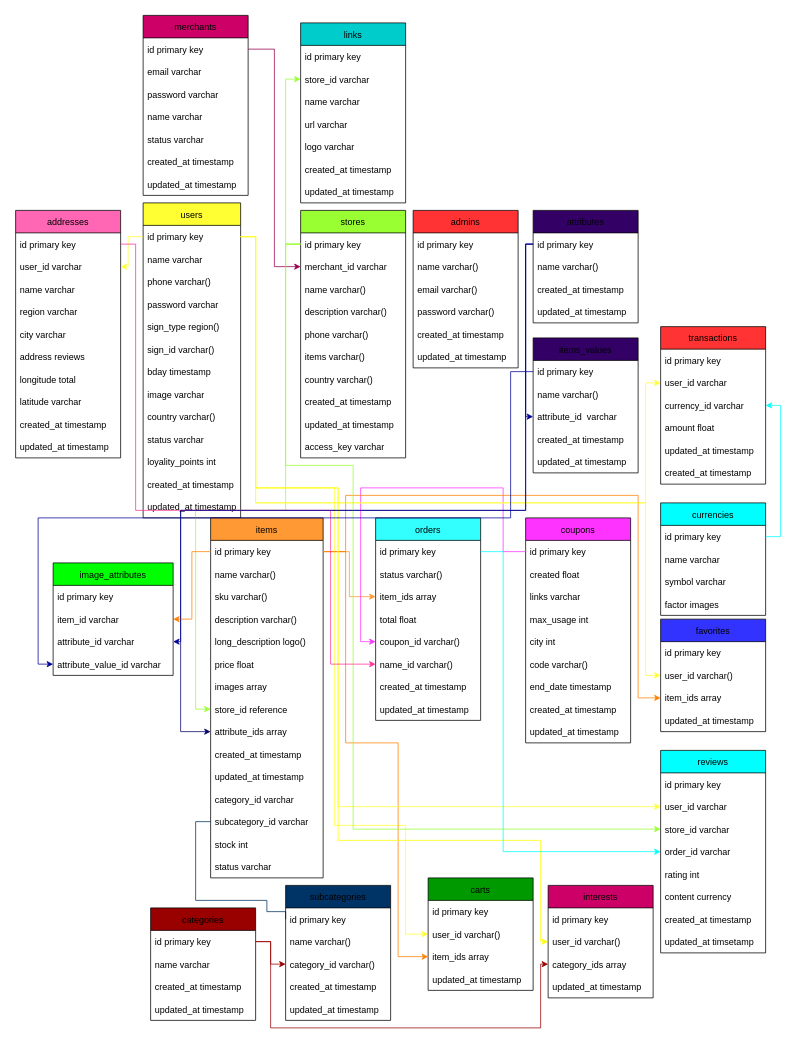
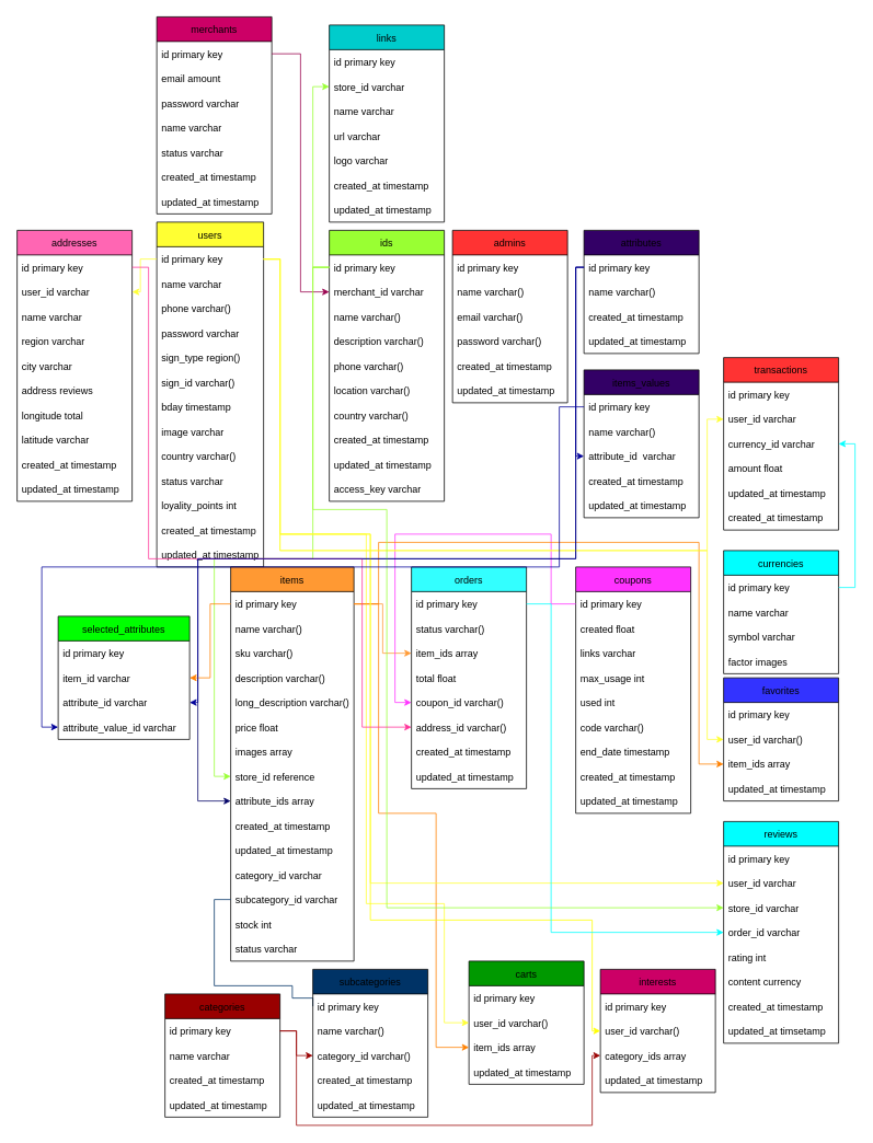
- <mxCell id="166" value="email varchar" style="text;strokeColor=none;fillColor=none;align=left;verticalAlign=middle;spacingLeft=4;spacingRight=4;overflow=hidden;points=[[0,0.5],[1,0.5]];portConstraint=eastwest;rotatable=0;" parent="164" vertex="1"><mxGeometry y="60" width="140" height="30" as="geometry" /></mxCell>
+ <mxCell id="166" value="email amount" style="text;strokeColor=none;fillColor=none;align=left;verticalAlign=middle;spacingLeft=4;spacingRight=4;overflow=hidden;points=[[0,0.5],[1,0.5]];portConstraint=eastwest;rotatable=0;" parent="164" vertex="1"><mxGeometry y="60" width="140" height="30" as="geometry" /></mxCell>
- <mxCell id="16" value="stores" style="swimlane;fontStyle=0;childLayout=stackLayout;horizontal=1;startSize=30;horizontalStack=0;resizeParent=1;resizeParentMax=0;resizeLast=0;collapsible=1;marginBottom=0;rounded=0;shadow=0;glass=0;sketch=0;strokeWidth=1;fillColor=#99FF33;" parent="1" vertex="1"><mxGeometry x="400" y="280" width="140" height="330" as="geometry" /></mxCell>
+ <mxCell id="16" value="ids" style="swimlane;fontStyle=0;childLayout=stackLayout;horizontal=1;startSize=30;horizontalStack=0;resizeParent=1;resizeParentMax=0;resizeLast=0;collapsible=1;marginBottom=0;rounded=0;shadow=0;glass=0;sketch=0;strokeWidth=1;fillColor=#99FF33;" parent="1" vertex="1"><mxGeometry x="400" y="280" width="140" height="330" as="geometry" /></mxCell>
- <mxCell id="22" value="items varchar()" style="text;strokeColor=none;fillColor=none;align=left;verticalAlign=middle;spacingLeft=4;spacingRight=4;overflow=hidden;points=[[0,0.5],[1,0.5]];portConstraint=eastwest;rotatable=0;rounded=0;shadow=0;glass=0;sketch=0;" parent="16" vertex="1"><mxGeometry y="180" width="140" height="30" as="geometry" /></mxCell>
+ <mxCell id="22" value="location varchar()" style="text;strokeColor=none;fillColor=none;align=left;verticalAlign=middle;spacingLeft=4;spacingRight=4;overflow=hidden;points=[[0,0.5],[1,0.5]];portConstraint=eastwest;rotatable=0;rounded=0;shadow=0;glass=0;sketch=0;" parent="16" vertex="1"><mxGeometry y="180" width="140" height="30" as="geometry" /></mxCell>
- <mxCell id="176" value="image_attributes" style="swimlane;fontStyle=0;childLayout=stackLayout;horizontal=1;startSize=30;horizontalStack=0;resizeParent=1;resizeParentMax=0;resizeLast=0;collapsible=1;marginBottom=0;fillColor=#00FF00;" parent="1" vertex="1"><mxGeometry x="70" y="750" width="160" height="150" as="geometry" /></mxCell>
+ <mxCell id="176" value="selected_attributes" style="swimlane;fontStyle=0;childLayout=stackLayout;horizontal=1;startSize=30;horizontalStack=0;resizeParent=1;resizeParentMax=0;resizeLast=0;collapsible=1;marginBottom=0;fillColor=#00FF00;" parent="1" vertex="1"><mxGeometry x="70" y="750" width="160" height="150" as="geometry" /></mxCell>
- <mxCell id="39" value="long_description logo()" style="text;strokeColor=none;fillColor=none;align=left;verticalAlign=middle;spacingLeft=4;spacingRight=4;overflow=hidden;points=[[0,0.5],[1,0.5]];portConstraint=eastwest;rotatable=0;rounded=0;shadow=0;glass=0;sketch=0;" parent="34" vertex="1"><mxGeometry y="150" width="150" height="30" as="geometry" /></mxCell>
+ <mxCell id="39" value="long_description varchar()" style="text;strokeColor=none;fillColor=none;align=left;verticalAlign=middle;spacingLeft=4;spacingRight=4;overflow=hidden;points=[[0,0.5],[1,0.5]];portConstraint=eastwest;rotatable=0;rounded=0;shadow=0;glass=0;sketch=0;" parent="34" vertex="1"><mxGeometry y="150" width="150" height="30" as="geometry" /></mxCell>
- <mxCell id="66" value="city int" style="text;strokeColor=none;fillColor=none;align=left;verticalAlign=middle;spacingLeft=4;spacingRight=4;overflow=hidden;points=[[0,0.5],[1,0.5]];portConstraint=eastwest;rotatable=0;rounded=0;shadow=0;glass=0;sketch=0;" parent="61" vertex="1"><mxGeometry y="150" width="140" height="30" as="geometry" /></mxCell>
+ <mxCell id="66" value="used int" style="text;strokeColor=none;fillColor=none;align=left;verticalAlign=middle;spacingLeft=4;spacingRight=4;overflow=hidden;points=[[0,0.5],[1,0.5]];portConstraint=eastwest;rotatable=0;rounded=0;shadow=0;glass=0;sketch=0;" parent="61" vertex="1"><mxGeometry y="150" width="140" height="30" as="geometry" /></mxCell>
- <mxCell id="57" value="name_id varchar()" style="text;strokeColor=none;fillColor=none;align=left;verticalAlign=middle;spacingLeft=4;spacingRight=4;overflow=hidden;points=[[0,0.5],[1,0.5]];portConstraint=eastwest;rotatable=0;rounded=0;shadow=0;glass=0;sketch=0;" parent="51" vertex="1"><mxGeometry y="180" width="140" height="30" as="geometry" /></mxCell>
+ <mxCell id="57" value="address_id varchar()" style="text;strokeColor=none;fillColor=none;align=left;verticalAlign=middle;spacingLeft=4;spacingRight=4;overflow=hidden;points=[[0,0.5],[1,0.5]];portConstraint=eastwest;rotatable=0;rounded=0;shadow=0;glass=0;sketch=0;" parent="51" vertex="1"><mxGeometry y="180" width="140" height="30" as="geometry" /></mxCell>
